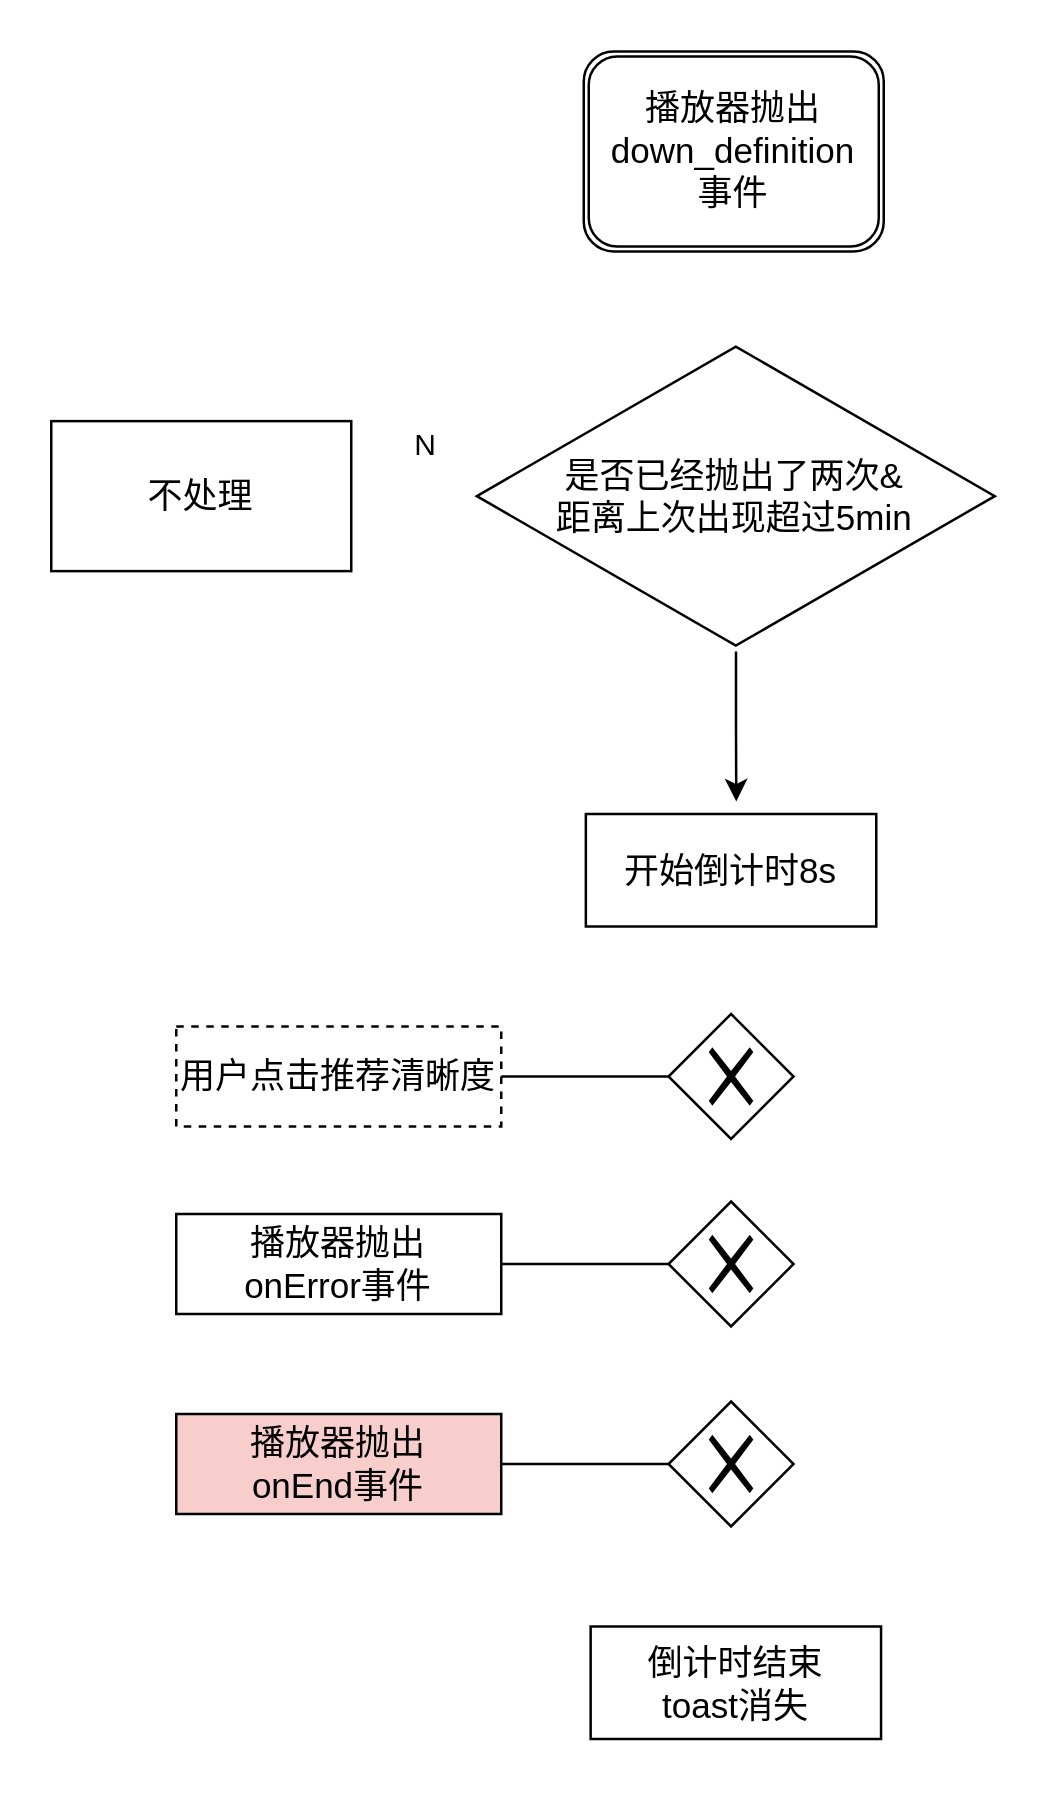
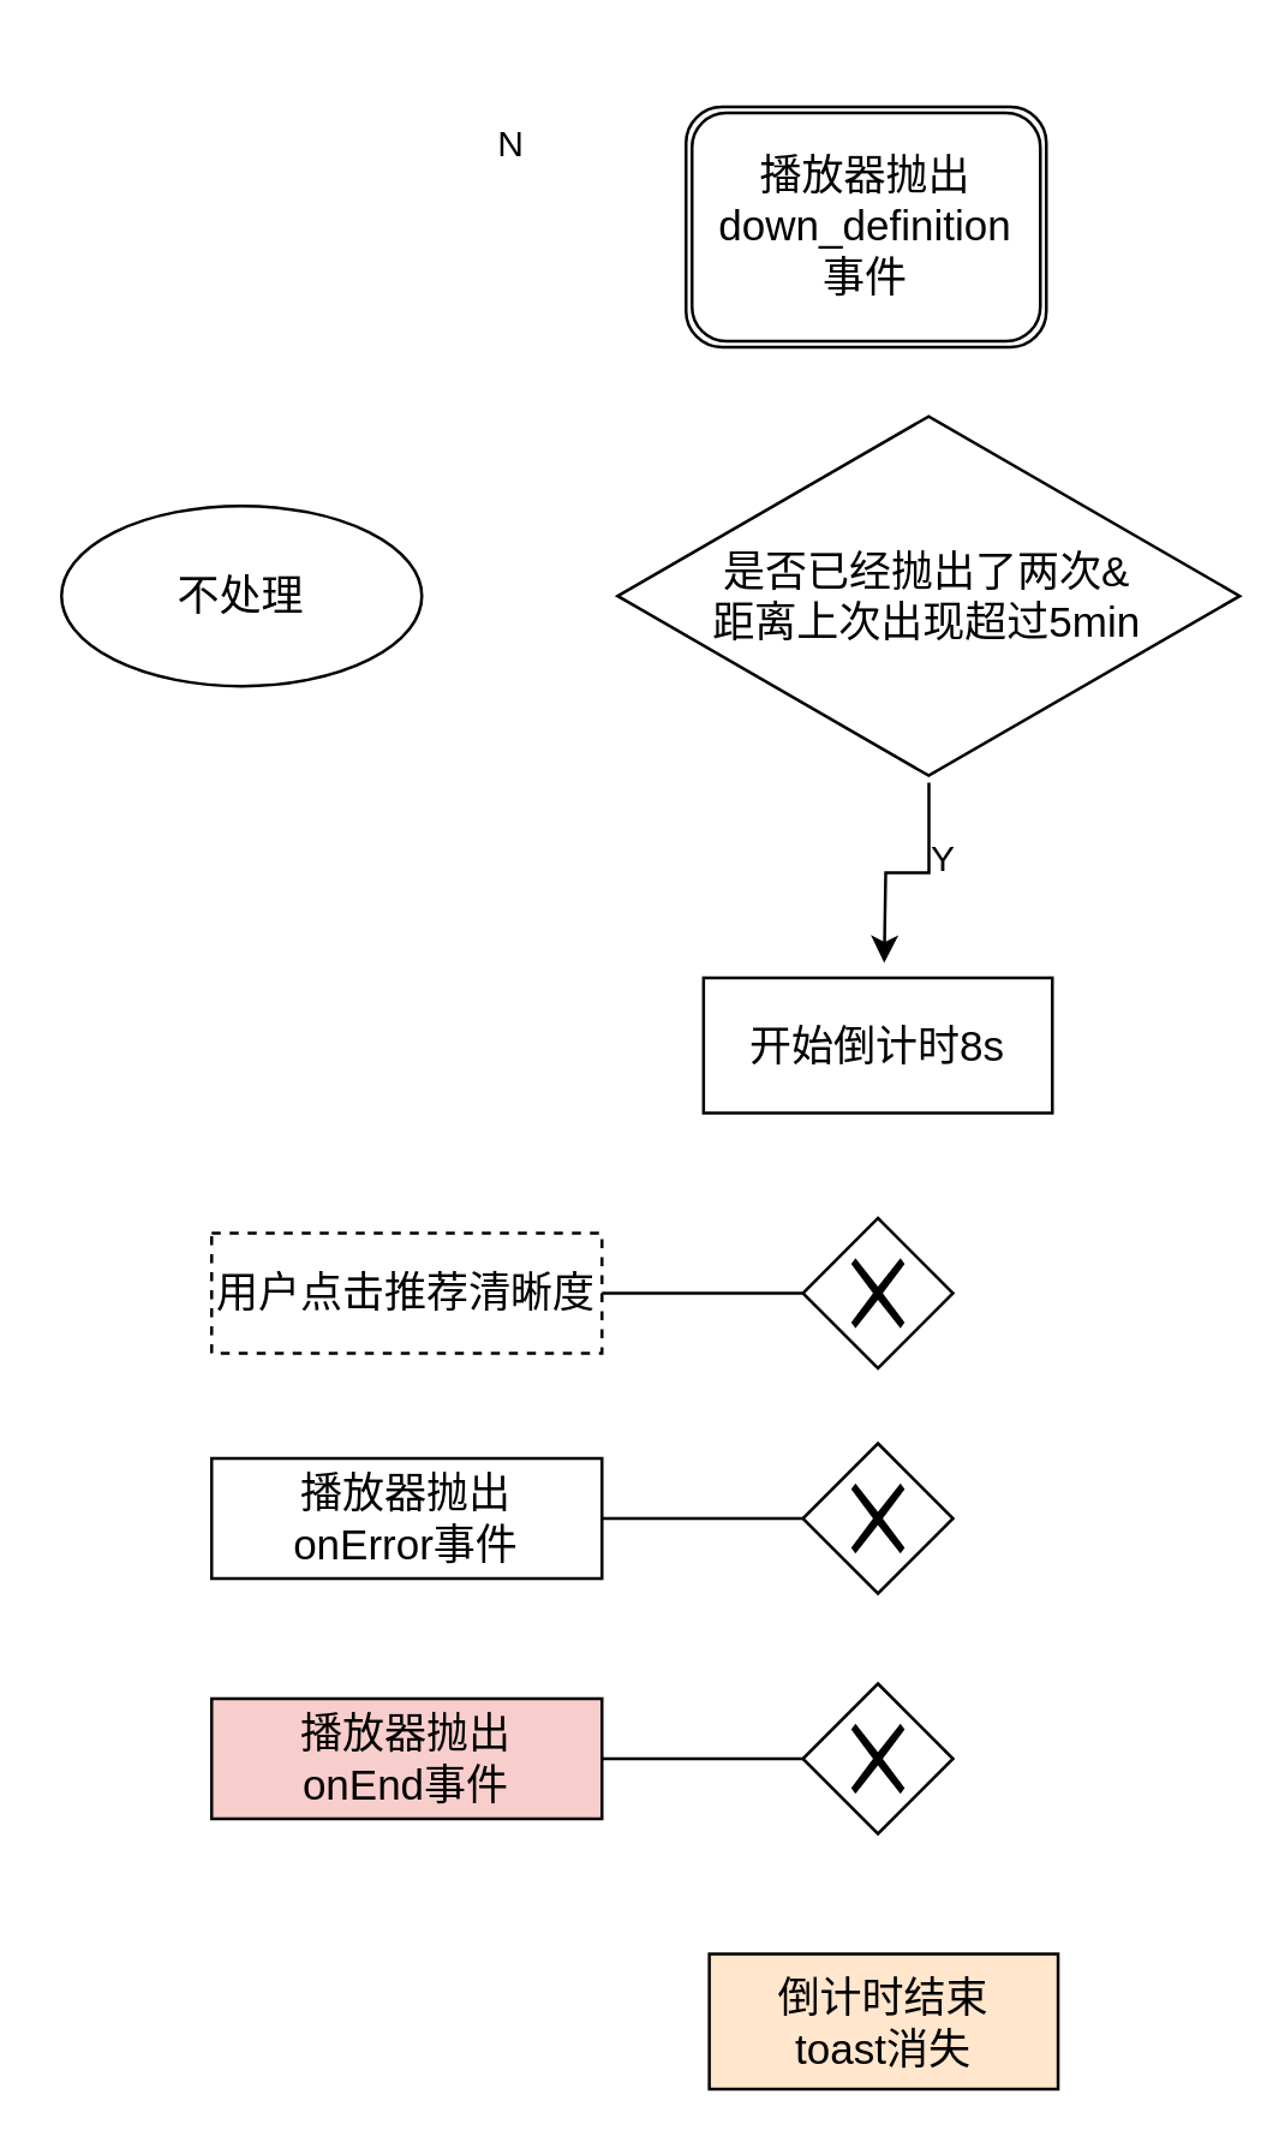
- <mxCell id="4" value="&lt;font style=&quot;font-size: 14px&quot;&gt;播放器抛出down_definition&lt;br&gt;事件&lt;/font&gt;" style="shape=ext;double=1;rounded=1;whiteSpace=wrap;html=1;" parent="1" vertex="1"><mxGeometry x="233" y="20" width="120" height="80" as="geometry" /></mxCell>
+ <mxCell id="4" value="&lt;font style=&quot;font-size: 14px&quot;&gt;播放器抛出down_definition&lt;br&gt;事件&lt;/font&gt;" style="shape=ext;double=1;rounded=1;whiteSpace=wrap;html=1;" parent="1" vertex="1"><mxGeometry x="228" y="35" width="120" height="80" as="geometry" /></mxCell>
- <mxCell id="6" value="N" style="text;html=1;strokeColor=none;fillColor=none;align=center;verticalAlign=middle;whiteSpace=wrap;rounded=0;" parent="1" vertex="1"><mxGeometry x="150.25" y="167.85" width="40" height="20" as="geometry" /></mxCell>
+ <mxCell id="6" value="N" style="text;html=1;strokeColor=none;fillColor=none;align=center;verticalAlign=middle;whiteSpace=wrap;rounded=0;" parent="1" vertex="1"><mxGeometry x="150.25" y="37.85" width="40" height="20" as="geometry" /></mxCell>
- <mxCell id="5" value="&lt;font style=&quot;font-size: 14px&quot;&gt;不处理&lt;/font&gt;" style="rounded=0;whiteSpace=wrap;html=1;" parent="1" vertex="1"><mxGeometry x="20" y="167.85" width="120" height="60" as="geometry" /></mxCell>
+ <mxCell id="5" value="&lt;font style=&quot;font-size: 14px&quot;&gt;不处理&lt;/font&gt;" style="ellipse;whiteSpace=wrap;html=1;" parent="1" vertex="1"><mxGeometry x="20" y="167.85" width="120" height="60" as="geometry" /></mxCell>
- <mxCell id="3" value="&lt;font style=&quot;font-size: 14px&quot;&gt;是否已经抛出了两次&amp;amp;&lt;br&gt;距离上次出现超过5min&lt;/font&gt;" style="html=1;whiteSpace=wrap;aspect=fixed;shape=isoRectangle;" parent="1" vertex="1"><mxGeometry x="190.25" y="135.7" width="207.17" height="124.3" as="geometry" /></mxCell>
+ <mxCell id="3" value="&lt;font style=&quot;font-size: 14px&quot;&gt;是否已经抛出了两次&amp;amp;&lt;br&gt;距离上次出现超过5min&lt;/font&gt;" style="html=1;whiteSpace=wrap;aspect=fixed;shape=isoRectangle;" parent="1" vertex="1"><mxGeometry x="205.25" y="135.7" width="207.17" height="124.3" as="geometry" /></mxCell>
+ <mxCell id="7" value="Y" style="text;html=1;strokeColor=none;fillColor=none;align=center;verticalAlign=middle;whiteSpace=wrap;rounded=0;" parent="1" vertex="1"><mxGeometry x="294" y="275.7" width="40" height="20" as="geometry" /></mxCell>
- <mxCell id="9" value="&lt;font style=&quot;font-size: 14px&quot;&gt;倒计时结束&lt;br&gt;toast消失&lt;/font&gt;" style="rounded=0;whiteSpace=wrap;html=1;" parent="1" vertex="1"><mxGeometry x="235.76" y="650" width="116.16" height="45" as="geometry" /></mxCell>
+ <mxCell id="9" value="&lt;font style=&quot;font-size: 14px&quot;&gt;倒计时结束&lt;br&gt;toast消失&lt;/font&gt;" style="rounded=0;whiteSpace=wrap;html=1;fillColor=#ffe6cc;" parent="1" vertex="1"><mxGeometry x="235.76" y="650" width="116.16" height="45" as="geometry" /></mxCell>
